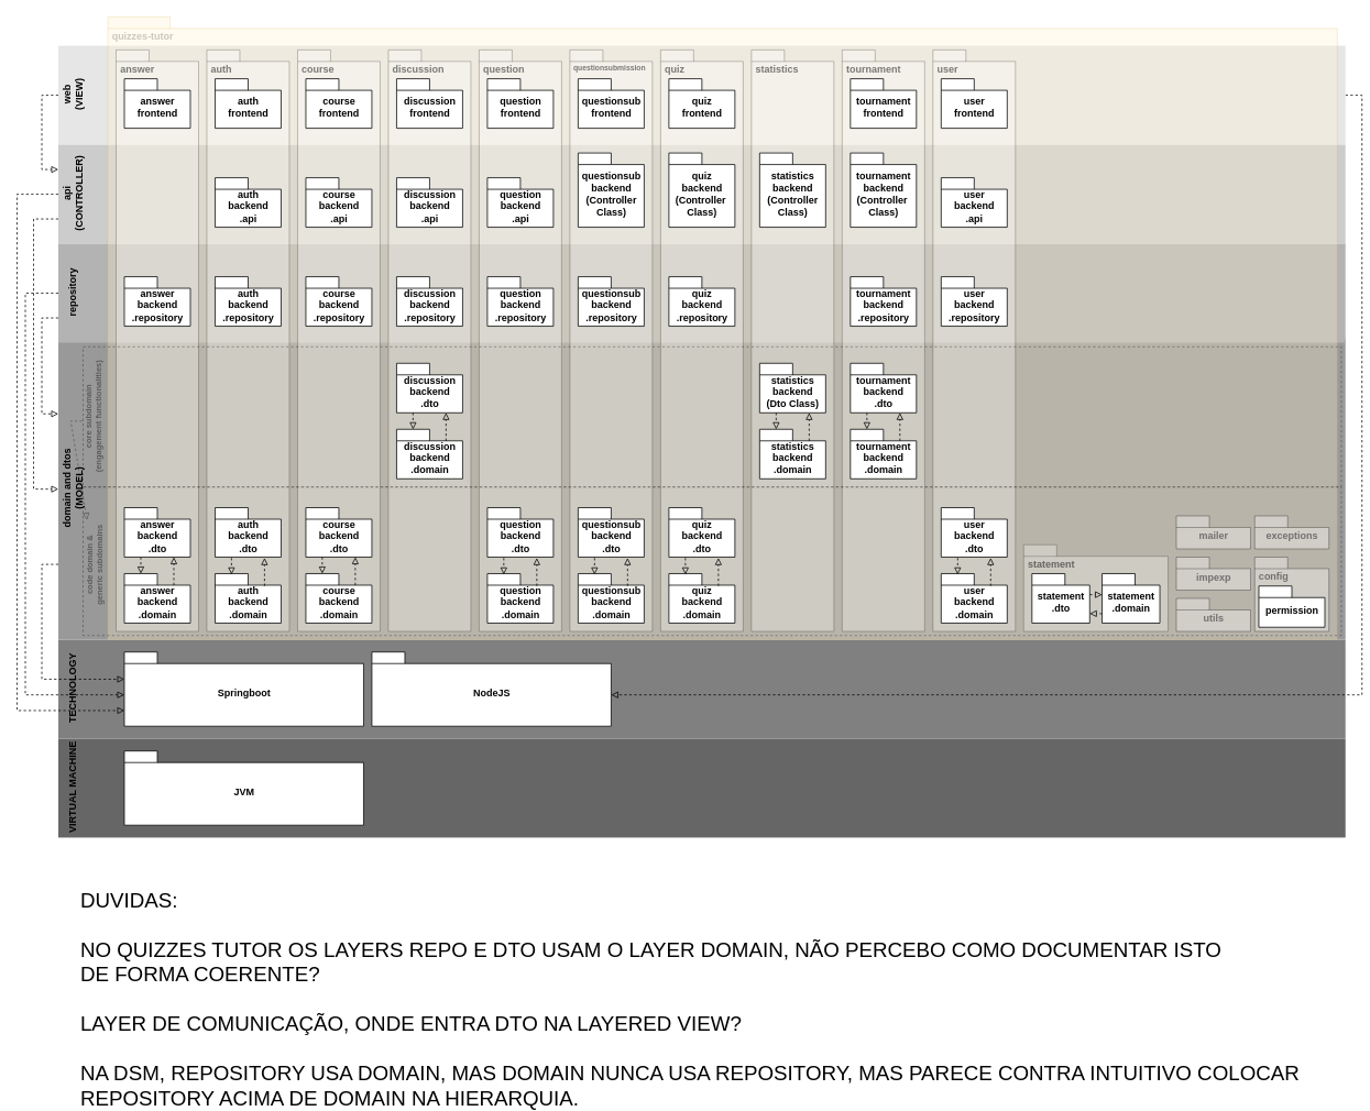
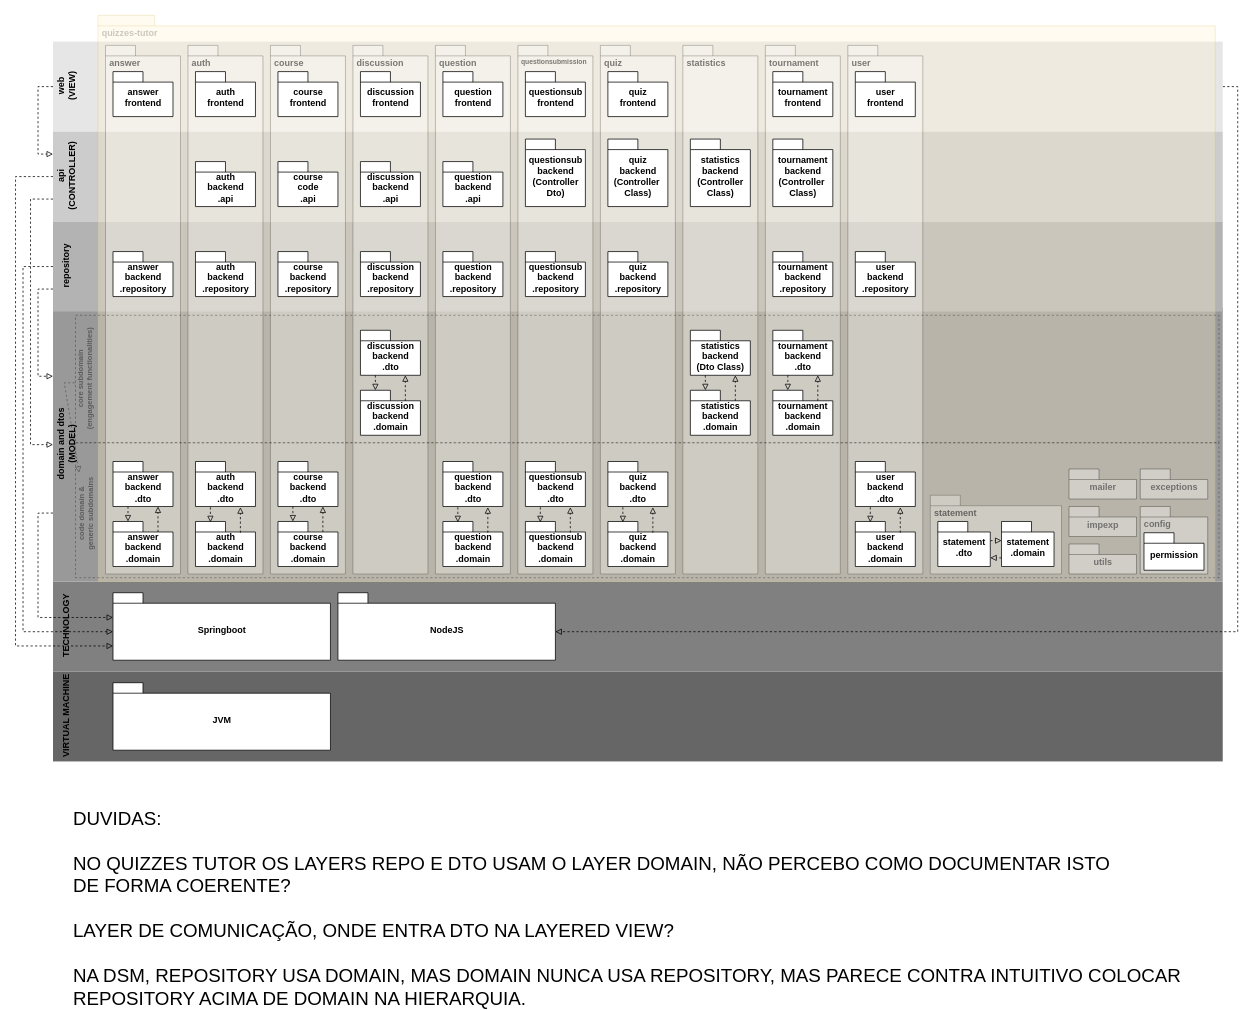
- <mxCell id="74" value="questionsub&lt;br&gt;backend&lt;br&gt;(Controller &lt;br&gt;Class)" style="shape=folder;fontStyle=1;spacingTop=10;tabWidth=40;tabHeight=14;tabPosition=left;html=1;align=center;verticalAlign=middle;" parent="1" vertex="1"><mxGeometry x="700" y="185" width="80" height="90" as="geometry" /></mxCell>
+ <mxCell id="74" value="questionsub&lt;br&gt;backend&lt;br&gt;(Controller &lt;br&gt;Dto)" style="shape=folder;fontStyle=1;spacingTop=10;tabWidth=40;tabHeight=14;tabPosition=left;html=1;align=center;verticalAlign=middle;" parent="1" vertex="1"><mxGeometry x="700" y="185" width="80" height="90" as="geometry" /></mxCell>
- <mxCell id="76" value="user&lt;br&gt;backend&lt;br&gt;.api" style="shape=folder;fontStyle=1;spacingTop=10;tabWidth=40;tabHeight=14;tabPosition=left;html=1;align=center;verticalAlign=middle;" parent="1" vertex="1"><mxGeometry x="1140" y="215" width="80" height="60" as="geometry" /></mxCell>
- <mxCell id="71" value="course&lt;br&gt;backend&lt;br&gt;.api" style="shape=folder;fontStyle=1;spacingTop=10;tabWidth=40;tabHeight=14;tabPosition=left;html=1;align=center;verticalAlign=middle;" parent="1" vertex="1"><mxGeometry x="370" y="215" width="80" height="60" as="geometry" /></mxCell>
+ <mxCell id="71" value="course&lt;br&gt;code&lt;br&gt;.api" style="shape=folder;fontStyle=1;spacingTop=10;tabWidth=40;tabHeight=14;tabPosition=left;html=1;align=center;verticalAlign=middle;" parent="1" vertex="1"><mxGeometry x="370" y="215" width="80" height="60" as="geometry" /></mxCell>
